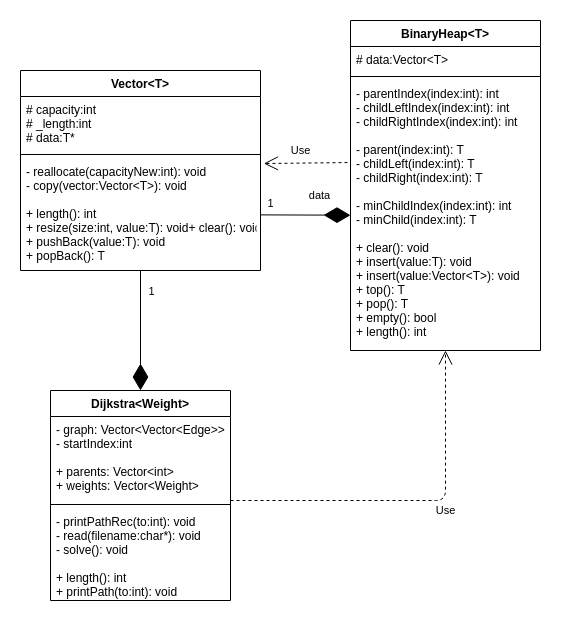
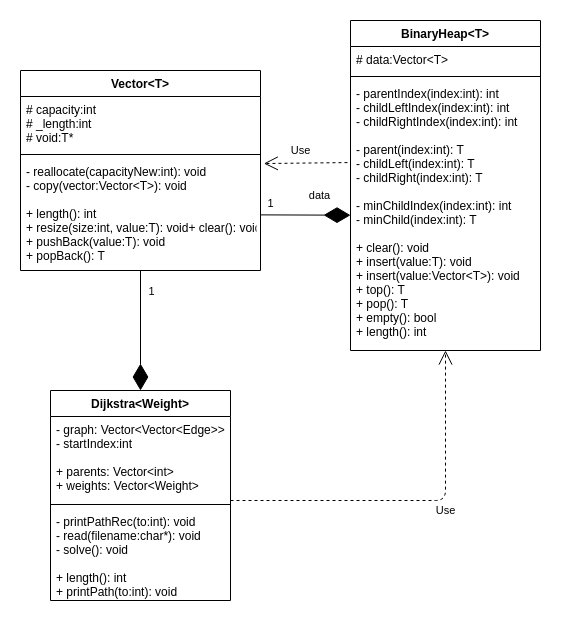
- <mxCell id="3" value="# capacity:int&#10;# _length:int&#10;# data:T*&#10;" style="text;strokeColor=none;fillColor=none;align=left;verticalAlign=top;spacingLeft=4;spacingRight=4;overflow=hidden;rotatable=0;points=[[0,0.5],[1,0.5]];portConstraint=eastwest;" vertex="1" parent="2"><mxGeometry y="26" width="240" height="54" as="geometry" /></mxCell>
+ <mxCell id="3" value="# capacity:int&#10;# _length:int&#10;# void:T*&#10;" style="text;strokeColor=none;fillColor=none;align=left;verticalAlign=top;spacingLeft=4;spacingRight=4;overflow=hidden;rotatable=0;points=[[0,0.5],[1,0.5]];portConstraint=eastwest;" vertex="1" parent="2"><mxGeometry y="26" width="240" height="54" as="geometry" /></mxCell>
